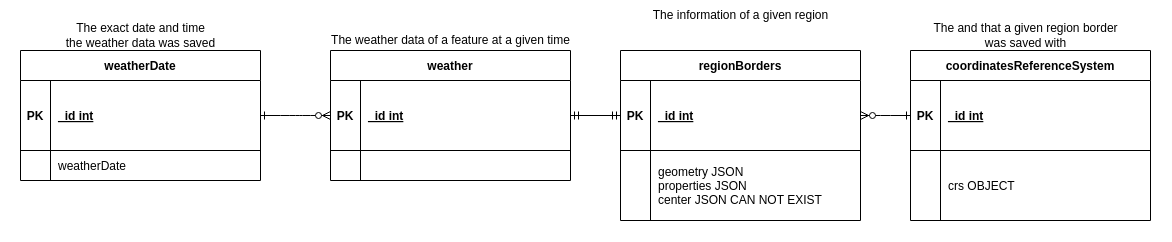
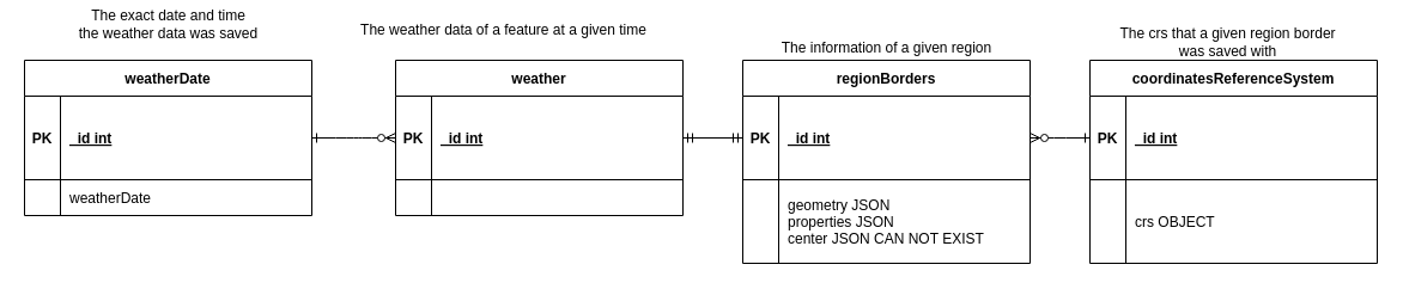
- <mxCell id="27" value="The information of a given region " style="text;html=1;align=center;verticalAlign=middle;resizable=0;points=[];autosize=1;strokeColor=none;fillColor=none;" vertex="1" parent="1"><mxGeometry x="645" y="5" width="190" height="20" as="geometry" /></mxCell>
+ <mxCell id="27" value="The information of a given region " style="text;html=1;align=center;verticalAlign=middle;resizable=0;points=[];autosize=1;strokeColor=none;fillColor=none;" vertex="1" parent="1"><mxGeometry x="645" y="30" width="190" height="20" as="geometry" /></mxCell>
- <mxCell id="17" value="&lt;div&gt;The exact date and time&lt;/div&gt;&lt;div&gt;the weather data was saved&lt;br&gt;&lt;/div&gt;" style="text;html=1;align=center;verticalAlign=middle;resizable=0;points=[];autosize=1;strokeColor=none;fillColor=none;" vertex="1" parent="1"><mxGeometry x="60" y="20" width="160" height="30" as="geometry" /></mxCell>
+ <mxCell id="17" value="&lt;div&gt;The exact date and time&lt;/div&gt;&lt;div&gt;the weather data was saved&lt;br&gt;&lt;/div&gt;" style="text;html=1;align=center;verticalAlign=middle;resizable=0;points=[];autosize=1;strokeColor=none;fillColor=none;" vertex="1" parent="1"><mxGeometry x="60" y="5" width="160" height="30" as="geometry" /></mxCell>
- <mxCell id="36" value="&lt;div&gt;The and that a given region border &lt;br&gt;&lt;/div&gt;&lt;div&gt;was saved with&lt;/div&gt;" style="text;html=1;align=center;verticalAlign=middle;resizable=0;points=[];autosize=1;strokeColor=none;fillColor=none;" vertex="1" parent="1"><mxGeometry x="930" y="20" width="190" height="30" as="geometry" /></mxCell>
+ <mxCell id="36" value="&lt;div&gt;The crs that a given region border &lt;br&gt;&lt;/div&gt;&lt;div&gt;was saved with&lt;/div&gt;" style="text;html=1;align=center;verticalAlign=middle;resizable=0;points=[];autosize=1;strokeColor=none;fillColor=none;" vertex="1" parent="1"><mxGeometry x="930" y="20" width="190" height="30" as="geometry" /></mxCell>
- <mxCell id="18" value="The weather data of a feature at a given time " style="text;html=1;align=center;verticalAlign=middle;resizable=0;points=[];autosize=1;strokeColor=none;fillColor=none;" vertex="1" parent="1"><mxGeometry x="325" y="30" width="250" height="20" as="geometry" /></mxCell>
+ <mxCell id="18" value="The weather data of a feature at a given time " style="text;html=1;align=center;verticalAlign=middle;resizable=0;points=[];autosize=1;strokeColor=none;fillColor=none;" vertex="1" parent="1"><mxGeometry x="295" y="15" width="250" height="20" as="geometry" /></mxCell>
